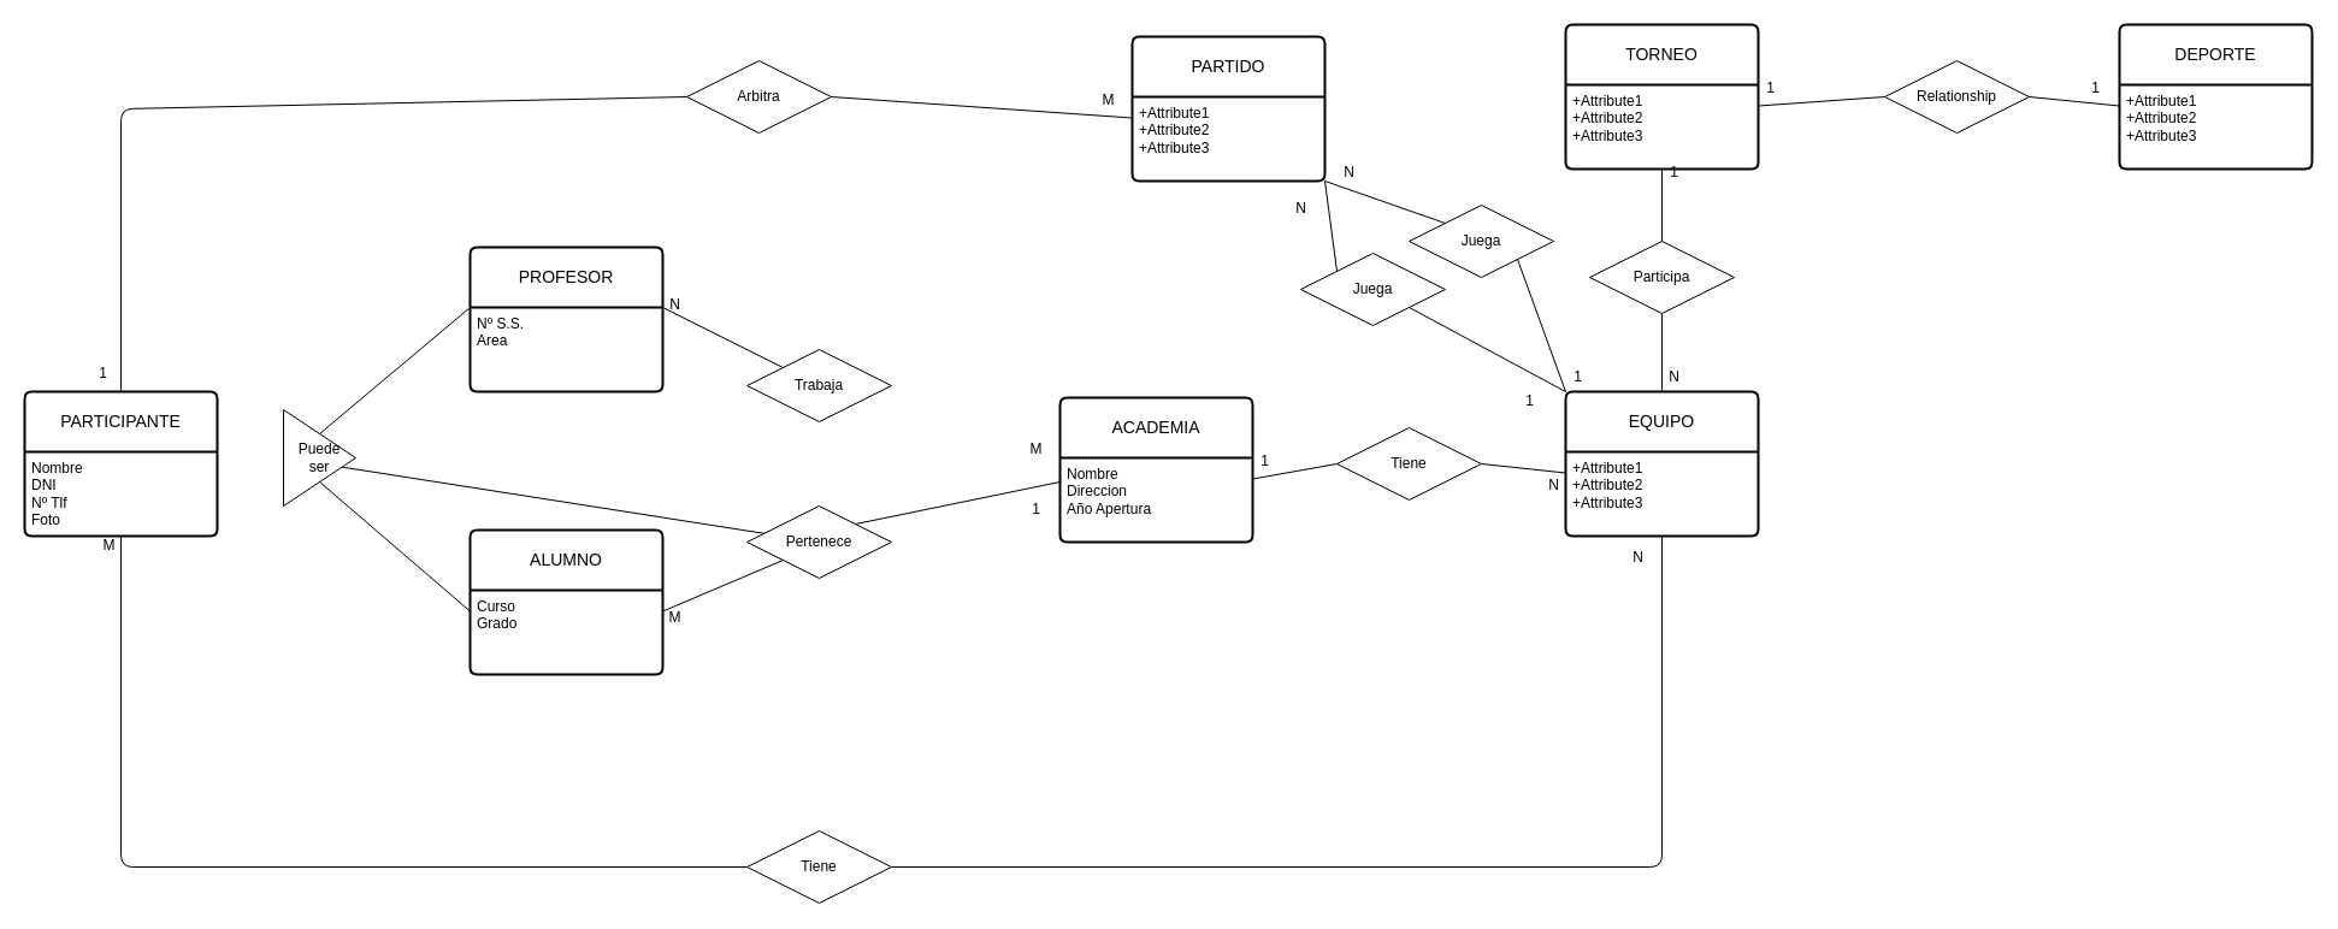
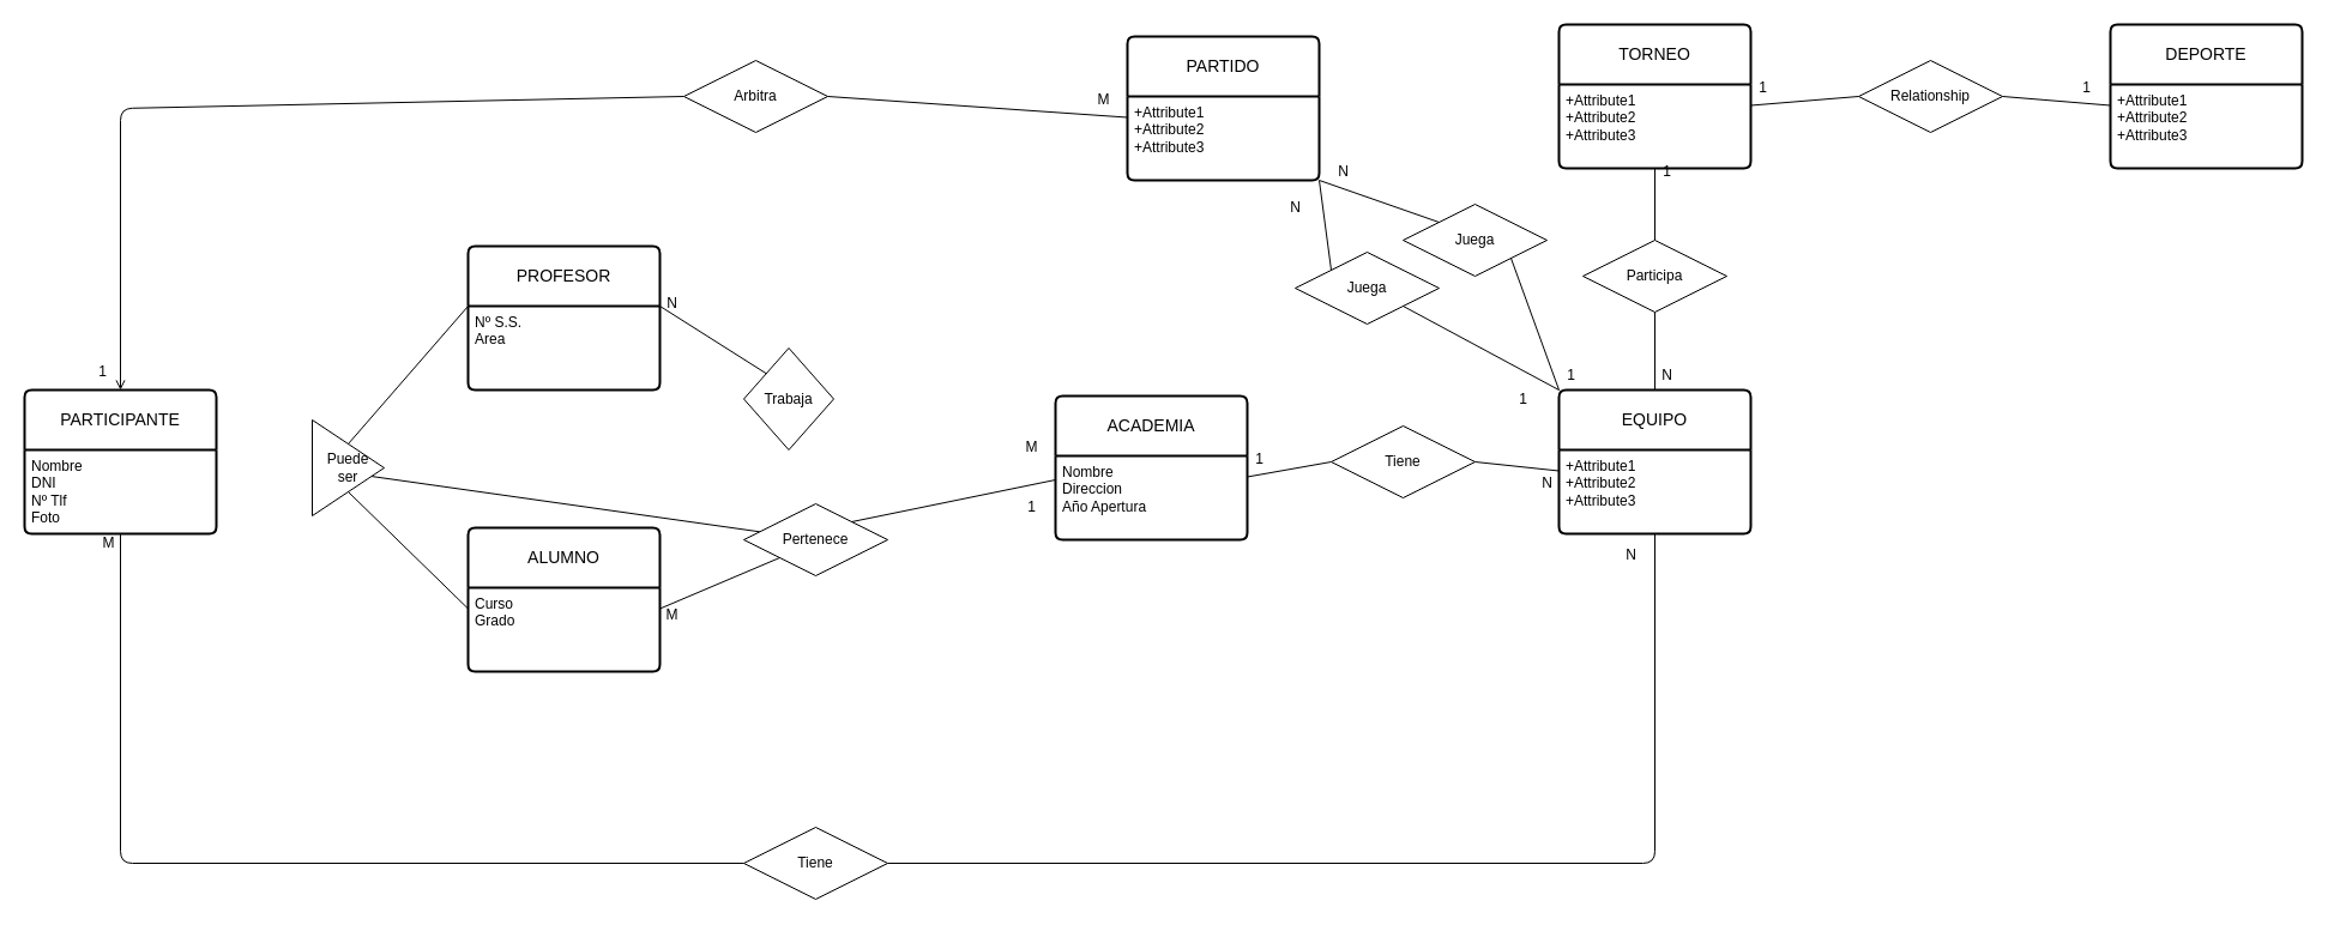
- <mxCell id="36" value="Relationship" style="shape=rhombus;perimeter=rhombusPerimeter;whiteSpace=wrap;html=1;align=center;" vertex="1" parent="1"><mxGeometry x="1565" y="50" width="120" height="60" as="geometry" /></mxCell>
+ <mxCell id="36" value="Relationship" style="shape=rhombus;perimeter=rhombusPerimeter;whiteSpace=wrap;html=1;align=center;" vertex="1" parent="1"><mxGeometry x="1550" y="50" width="120" height="60" as="geometry" /></mxCell>
- <mxCell id="45" value="" style="endArrow=none;html=1;entryX=0.5;entryY=0;entryDx=0;entryDy=0;exitX=0;exitY=0.5;exitDx=0;exitDy=0;" edge="1" parent="1" source="46" target="2"><mxGeometry width="50" height="50" relative="1" as="geometry"><mxPoint x="440" y="90" as="sourcePoint" /><mxPoint x="110" y="455" as="targetPoint" /><Array as="points"><mxPoint x="100" y="90" /></Array></mxGeometry></mxCell>
+ <mxCell id="45" value="" style="endArrow=open;html=1;entryX=0.5;entryY=0;entryDx=0;entryDy=0;exitX=0;exitY=0.5;exitDx=0;exitDy=0;" edge="1" parent="1" source="46" target="2"><mxGeometry width="50" height="50" relative="1" as="geometry"><mxPoint x="440" y="90" as="sourcePoint" /><mxPoint x="110" y="455" as="targetPoint" /><Array as="points"><mxPoint x="100" y="90" /></Array></mxGeometry></mxCell>
- <mxCell id="18" value="Trabaja" style="shape=rhombus;perimeter=rhombusPerimeter;whiteSpace=wrap;html=1;align=center;" vertex="1" parent="1"><mxGeometry x="620" y="290" width="120" height="60" as="geometry" /></mxCell>
+ <mxCell id="18" value="Trabaja" style="shape=rhombus;perimeter=rhombusPerimeter;whiteSpace=wrap;html=1;align=center;" vertex="1" parent="1"><mxGeometry x="620" y="290" width="75" height="85" as="geometry" /></mxCell>
- <mxCell id="13" value="Puede&lt;div&gt;ser&lt;/div&gt;" style="triangle;whiteSpace=wrap;html=1;" vertex="1" parent="1"><mxGeometry x="235" y="340" width="60" height="80" as="geometry" /></mxCell>
+ <mxCell id="13" value="Puede&lt;div&gt;ser&lt;/div&gt;" style="triangle;whiteSpace=wrap;html=1;" vertex="1" parent="1"><mxGeometry x="260" y="350" width="60" height="80" as="geometry" /></mxCell>
